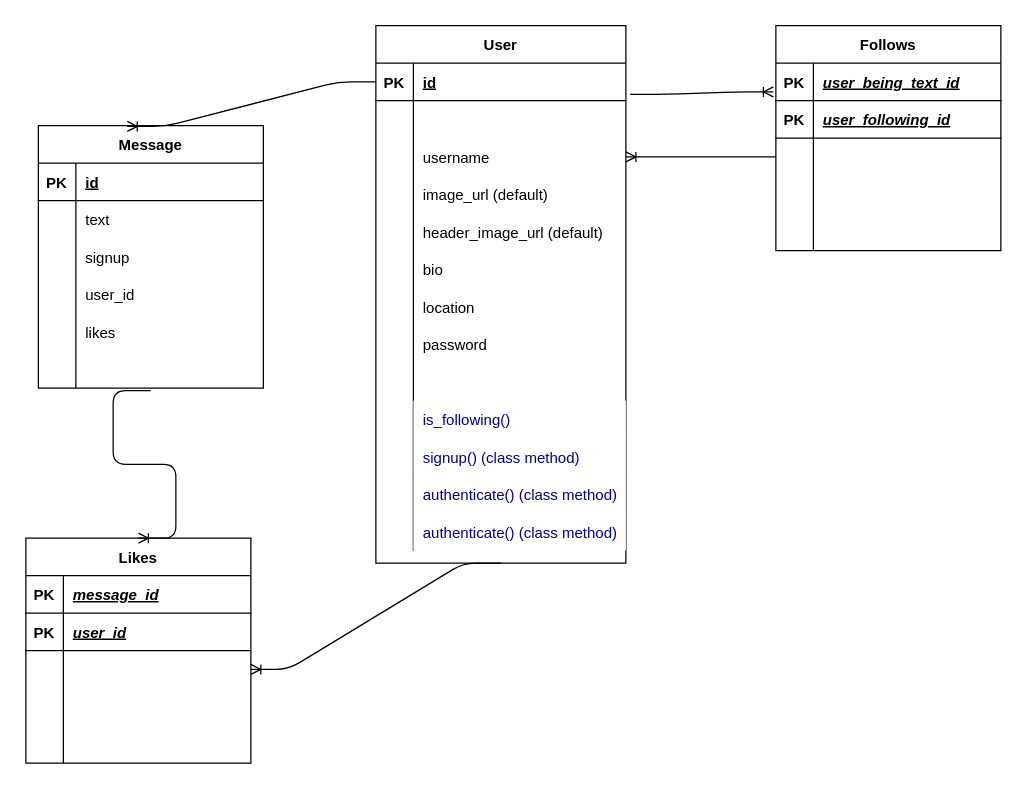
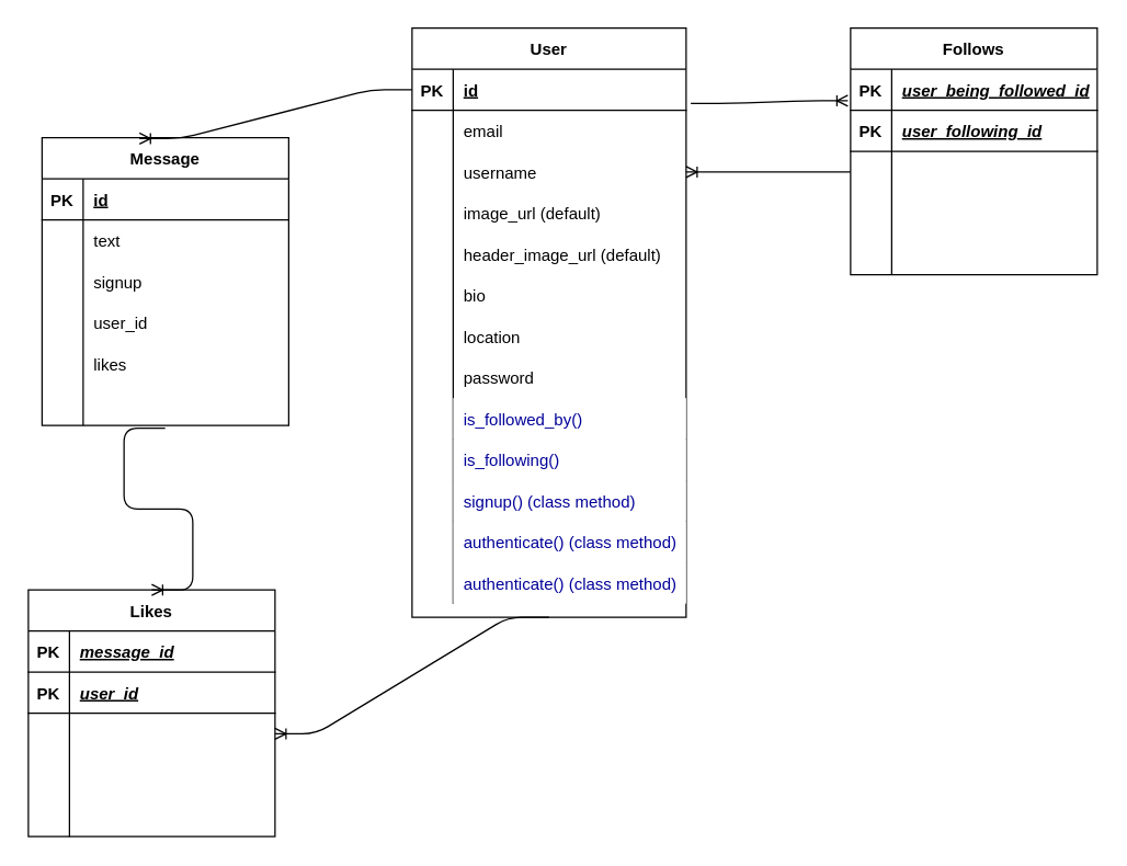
- <mxCell id="45" value="user_being_text_id" style="shape=partialRectangle;connectable=0;fillColor=none;top=0;left=0;bottom=0;right=0;align=left;spacingLeft=6;fontStyle=7;overflow=hidden;" vertex="1" parent="43"><mxGeometry x="30" width="150" height="30" as="geometry" /></mxCell>
+ <mxCell id="45" value="user_being_followed_id" style="shape=partialRectangle;connectable=0;fillColor=none;top=0;left=0;bottom=0;right=0;align=left;spacingLeft=6;fontStyle=7;overflow=hidden;" vertex="1" parent="43"><mxGeometry x="30" width="150" height="30" as="geometry" /></mxCell>
+ <mxCell id="8" value="email" style="shape=partialRectangle;connectable=0;fillColor=none;top=0;left=0;bottom=0;right=0;align=left;spacingLeft=6;overflow=hidden;" vertex="1" parent="6"><mxGeometry x="30" width="170" height="30" as="geometry" /></mxCell>
+ <mxCell id="29" value="is_followed_by()" style="shape=partialRectangle;connectable=0;top=0;left=0;bottom=0;right=0;align=left;spacingLeft=6;overflow=hidden;fontColor=#000099;" vertex="1" parent="27"><mxGeometry x="30" width="170" height="30" as="geometry" /></mxCell>
